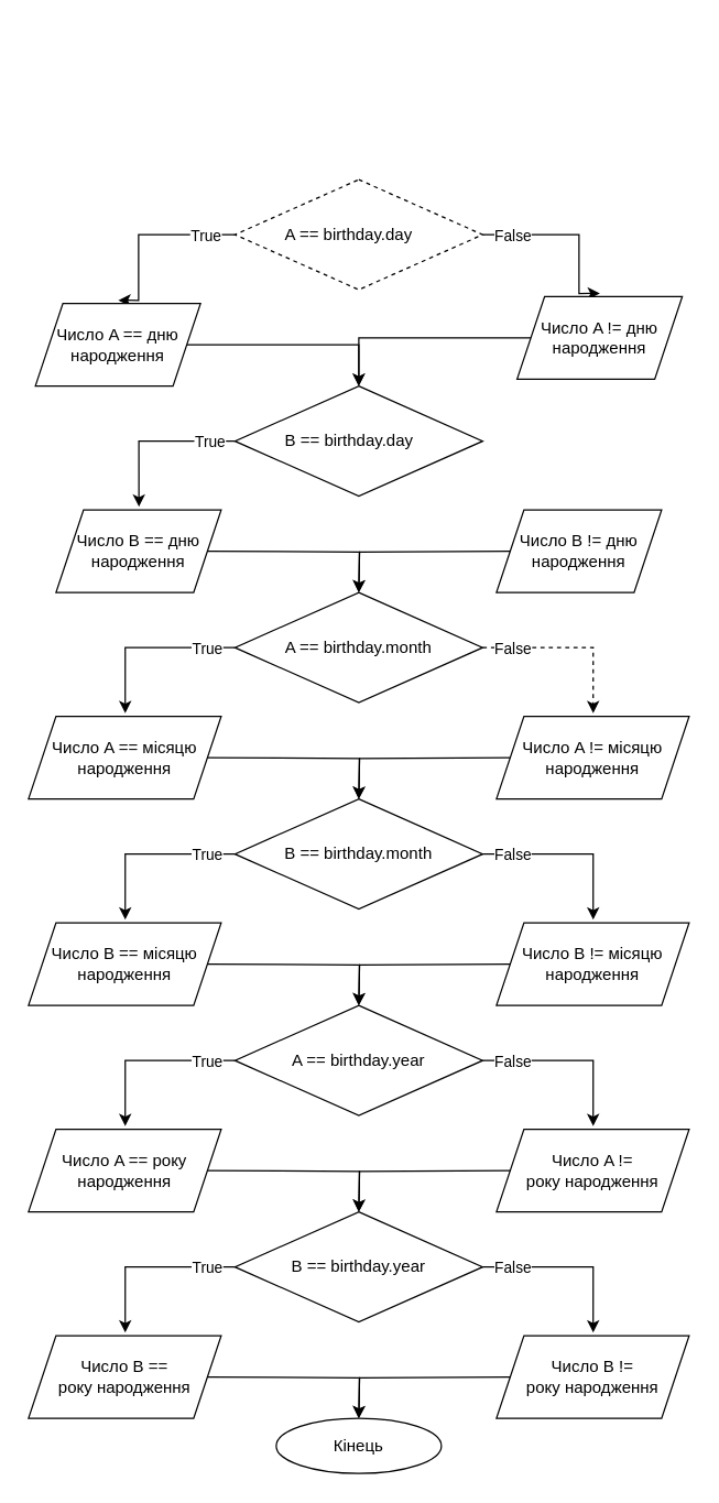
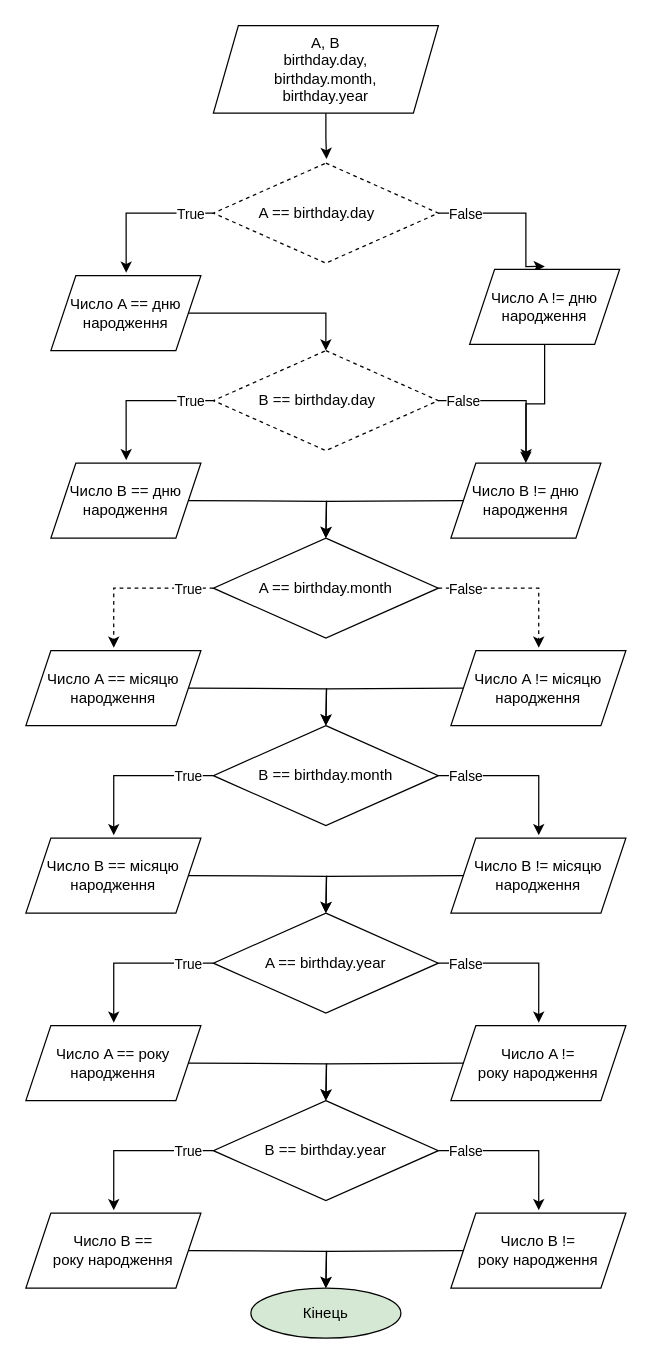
+ <mxCell id="2" value="A, B&lt;div&gt;birthday.day,&lt;/div&gt;&lt;div&gt;birthday.month,&lt;/div&gt;&lt;div&gt;birthday.year&lt;/div&gt;" style="shape=parallelogram;perimeter=parallelogramPerimeter;whiteSpace=wrap;html=1;fixedSize=1;" vertex="1" parent="1"><mxGeometry x="170" y="20" width="180" height="70" as="geometry" /></mxCell>
+ <mxCell id="6" style="edgeStyle=orthogonalEdgeStyle;rounded=0;orthogonalLoop=1;jettySize=auto;html=1;entryX=0.503;entryY=-0.041;entryDx=0;entryDy=0;entryPerimeter=0;" edge="1" parent="1" source="2" target="5"><mxGeometry relative="1" as="geometry" /></mxCell>
- <mxCell id="11" style="edgeStyle=orthogonalEdgeStyle;rounded=0;orthogonalLoop=1;jettySize=auto;html=1;entryX=0.5;entryY=0;entryDx=0;entryDy=0;" edge="1" parent="1" source="12" target="15"><mxGeometry relative="1" as="geometry" /></mxCell>
+ <mxCell id="11" style="edgeStyle=orthogonalEdgeStyle;rounded=0;orthogonalLoop=1;jettySize=auto;html=1;" edge="1" parent="1" source="12" target="19"><mxGeometry relative="1" as="geometry" /></mxCell>
- <mxCell id="8" value="Число A == дню народження" style="shape=parallelogram;perimeter=parallelogramPerimeter;whiteSpace=wrap;html=1;fixedSize=1;" vertex="1" parent="1"><mxGeometry x="25" y="220" width="120" height="60" as="geometry" /></mxCell>
+ <mxCell id="8" value="Число A == дню народження" style="shape=parallelogram;perimeter=parallelogramPerimeter;whiteSpace=wrap;html=1;fixedSize=1;" vertex="1" parent="1"><mxGeometry x="40" y="220" width="120" height="60" as="geometry" /></mxCell>
- <mxCell id="15" value="B == birthday.day&lt;span style=&quot;white-space: pre;&quot;&gt;&#09;&lt;/span&gt;" style="rhombus;whiteSpace=wrap;html=1;" vertex="1" parent="1"><mxGeometry x="170" y="280" width="180" height="80" as="geometry" /></mxCell>
+ <mxCell id="15" value="B == birthday.day&lt;span style=&quot;white-space: pre;&quot;&gt;&#09;&lt;/span&gt;" style="rhombus;whiteSpace=wrap;html=1;dashed=1;" vertex="1" parent="1"><mxGeometry x="170" y="280" width="180" height="80" as="geometry" /></mxCell>
+ <mxCell id="17" style="edgeStyle=orthogonalEdgeStyle;rounded=0;orthogonalLoop=1;jettySize=auto;html=1;entryX=0.502;entryY=-0.039;entryDx=0;entryDy=0;entryPerimeter=0;exitX=1;exitY=0.5;exitDx=0;exitDy=0;" edge="1" parent="1" source="15" target="19"><mxGeometry relative="1" as="geometry"><mxPoint x="450" y="440" as="targetPoint" /><mxPoint x="520" y="360" as="sourcePoint" /><Array as="points"><mxPoint x="420" y="320" /></Array></mxGeometry></mxCell>
+ <mxCell id="18" value="False" style="edgeLabel;html=1;align=center;verticalAlign=middle;resizable=0;points=[];" vertex="1" connectable="0" parent="17"><mxGeometry x="-0.675" relative="1" as="geometry"><mxPoint as="offset" /></mxGeometry></mxCell>
- <mxCell id="20" style="edgeStyle=orthogonalEdgeStyle;rounded=0;orthogonalLoop=1;jettySize=auto;html=1;entryX=0.502;entryY=-0.039;entryDx=0;entryDy=0;entryPerimeter=0;" edge="1" parent="1" source="22" target="23"><mxGeometry relative="1" as="geometry"><mxPoint x="100" y="550" as="targetPoint" /><Array as="points"><mxPoint x="90" y="470" /></Array></mxGeometry></mxCell>
+ <mxCell id="20" style="edgeStyle=orthogonalEdgeStyle;rounded=0;orthogonalLoop=1;jettySize=auto;html=1;entryX=0.502;entryY=-0.039;entryDx=0;entryDy=0;entryPerimeter=0;dashed=1;" edge="1" parent="1" source="22" target="23"><mxGeometry relative="1" as="geometry"><mxPoint x="100" y="550" as="targetPoint" /><Array as="points"><mxPoint x="90" y="470" /></Array></mxGeometry></mxCell>
- <mxCell id="48" value="Кінець" style="ellipse;whiteSpace=wrap;html=1;" vertex="1" parent="1"><mxGeometry x="200" y="1030" width="120" height="40" as="geometry" /></mxCell>
+ <mxCell id="48" value="Кінець" style="ellipse;whiteSpace=wrap;html=1;fillColor=#d5e8d4;" vertex="1" parent="1"><mxGeometry x="200" y="1030" width="120" height="40" as="geometry" /></mxCell>
